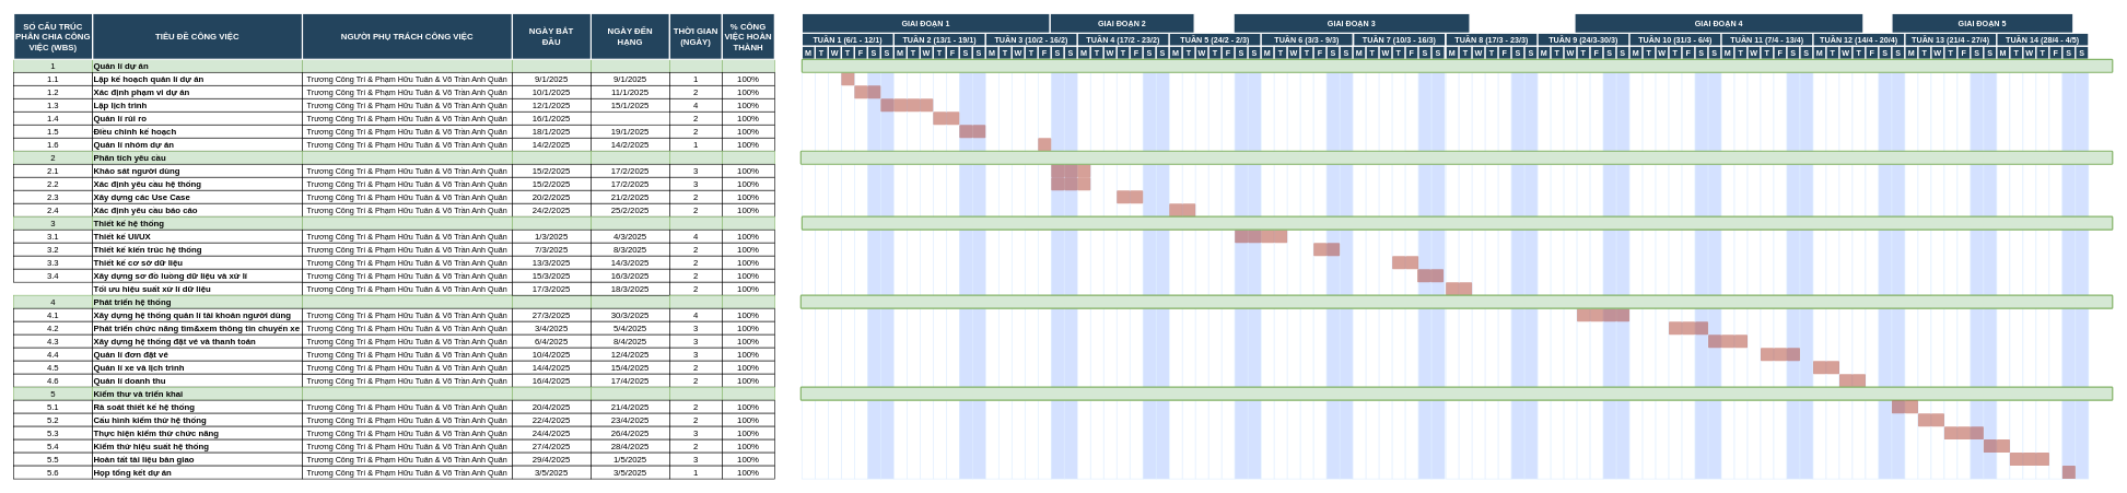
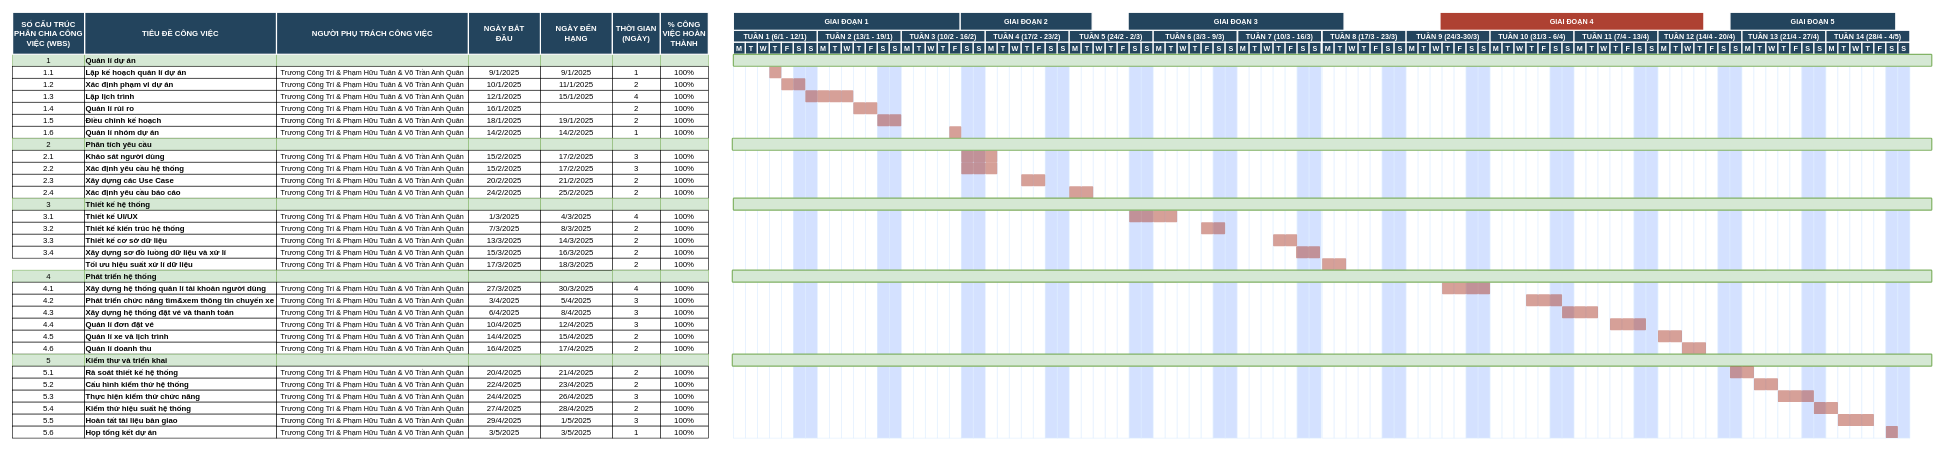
- <mxCell id="484" value="GIAI ĐOẠN 4" style="fillColor=#23445D;strokeColor=#FFFFFF;strokeWidth=2;fontColor=#FFFFFF;fontStyle=1" vertex="1" parent="1"><mxGeometry x="2400" y="20" width="440" height="30" as="geometry" /></mxCell>
+ <mxCell id="484" value="GIAI ĐOẠN 4" style="fillColor=#ae4132;strokeColor=#FFFFFF;strokeWidth=2;fontColor=#FFFFFF;fontStyle=1;" vertex="1" parent="1"><mxGeometry x="2400" y="20" width="440" height="30" as="geometry" /></mxCell>
